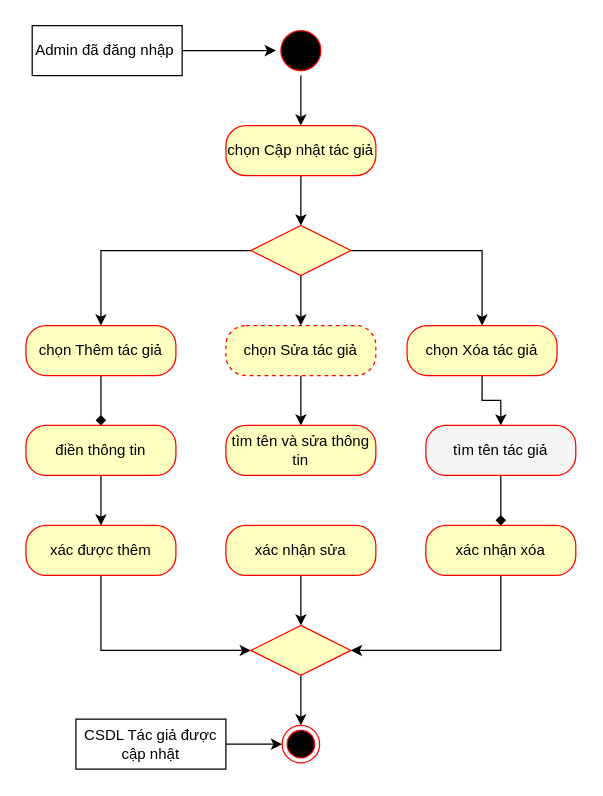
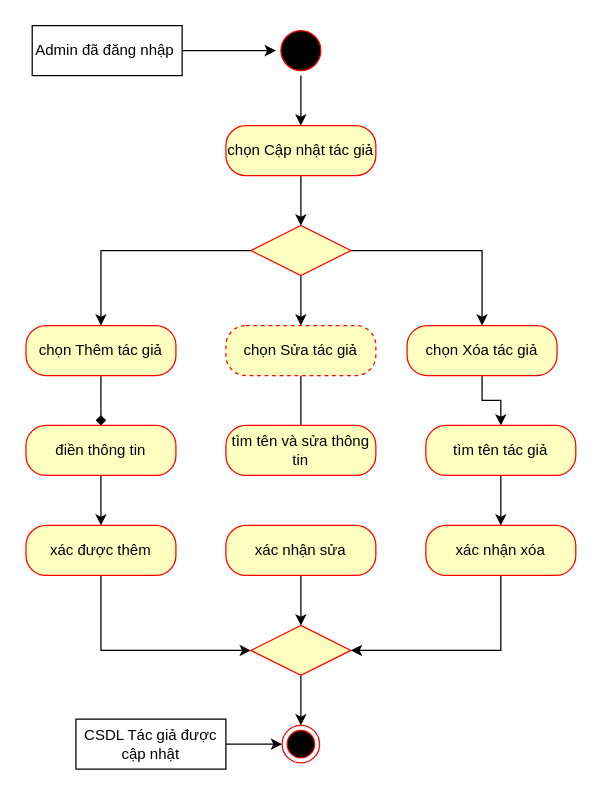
- <mxCell id="14" value="" style="edgeStyle=orthogonalEdgeStyle;rounded=0;orthogonalLoop=1;jettySize=auto;html=1;" edge="1" parent="1" source="15" target="20"><mxGeometry relative="1" as="geometry" /></mxCell>
+ <mxCell id="14" value="" style="edgeStyle=orthogonalEdgeStyle;rounded=0;orthogonalLoop=1;jettySize=auto;html=1;endArrow=none;" edge="1" parent="1" source="15" target="20"><mxGeometry relative="1" as="geometry" /></mxCell>
- <mxCell id="22" value="tìm tên tác giả" style="rounded=1;whiteSpace=wrap;html=1;arcSize=40;fontColor=#000000;fillColor=#f5f5f5;strokeColor=#ff0000;" vertex="1" parent="1"><mxGeometry x="340" y="340" width="120" height="40" as="geometry" /></mxCell>
+ <mxCell id="22" value="tìm tên tác giả" style="rounded=1;whiteSpace=wrap;html=1;arcSize=40;fontColor=#000000;fillColor=#ffffc0;strokeColor=#ff0000;" vertex="1" parent="1"><mxGeometry x="340" y="340" width="120" height="40" as="geometry" /></mxCell>
- <mxCell id="21" value="" style="edgeStyle=orthogonalEdgeStyle;rounded=0;orthogonalLoop=1;jettySize=auto;html=1;endArrow=diamond;" edge="1" parent="1" source="22" target="28"><mxGeometry relative="1" as="geometry" /></mxCell>
+ <mxCell id="21" value="" style="edgeStyle=orthogonalEdgeStyle;rounded=0;orthogonalLoop=1;jettySize=auto;html=1;" edge="1" parent="1" source="22" target="28"><mxGeometry relative="1" as="geometry" /></mxCell>
